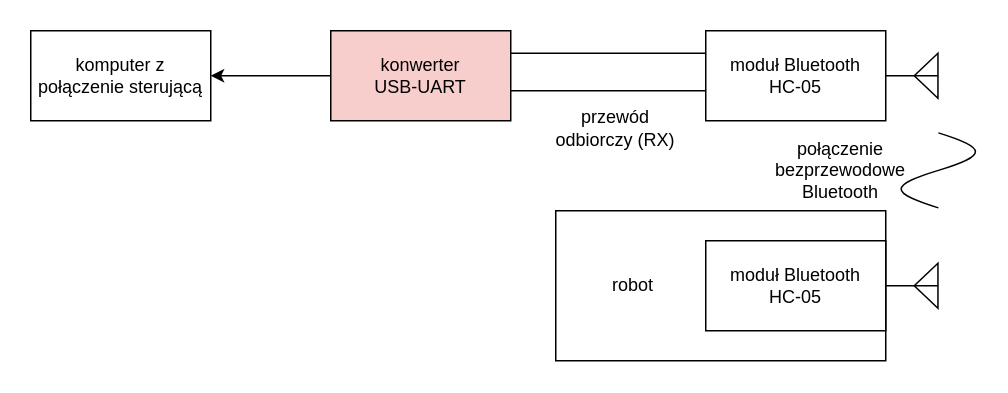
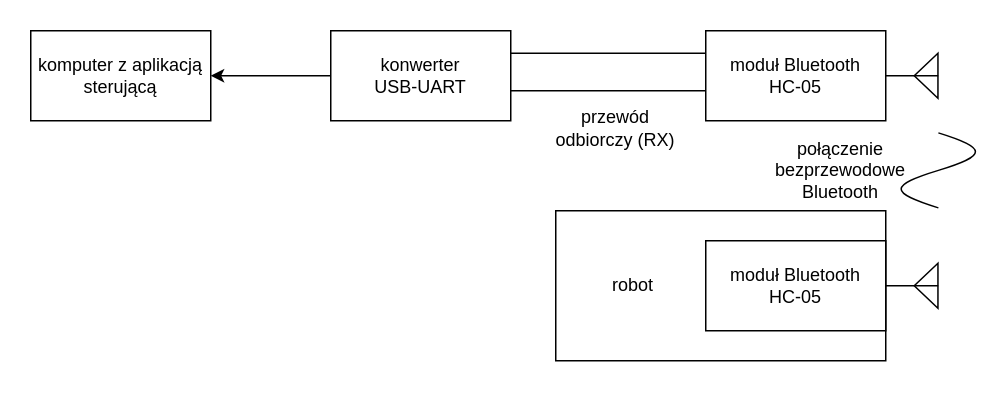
- <mxCell id="2" value="komputer z połączenie sterującą" style="rounded=0;whiteSpace=wrap;html=1;" vertex="1" parent="1"><mxGeometry x="20" y="20" width="120" height="60" as="geometry" /></mxCell>
+ <mxCell id="2" value="komputer z aplikacją sterującą" style="rounded=0;whiteSpace=wrap;html=1;" vertex="1" parent="1"><mxGeometry x="20" y="20" width="120" height="60" as="geometry" /></mxCell>
- <mxCell id="4" value="konwerter&lt;br&gt;USB-UART" style="rounded=0;whiteSpace=wrap;html=1;fillColor=#f8cecc;" vertex="1" parent="1"><mxGeometry x="220" y="20" width="120" height="60" as="geometry" /></mxCell>
+ <mxCell id="4" value="konwerter&lt;br&gt;USB-UART" style="rounded=0;whiteSpace=wrap;html=1;" vertex="1" parent="1"><mxGeometry x="220" y="20" width="120" height="60" as="geometry" /></mxCell>
